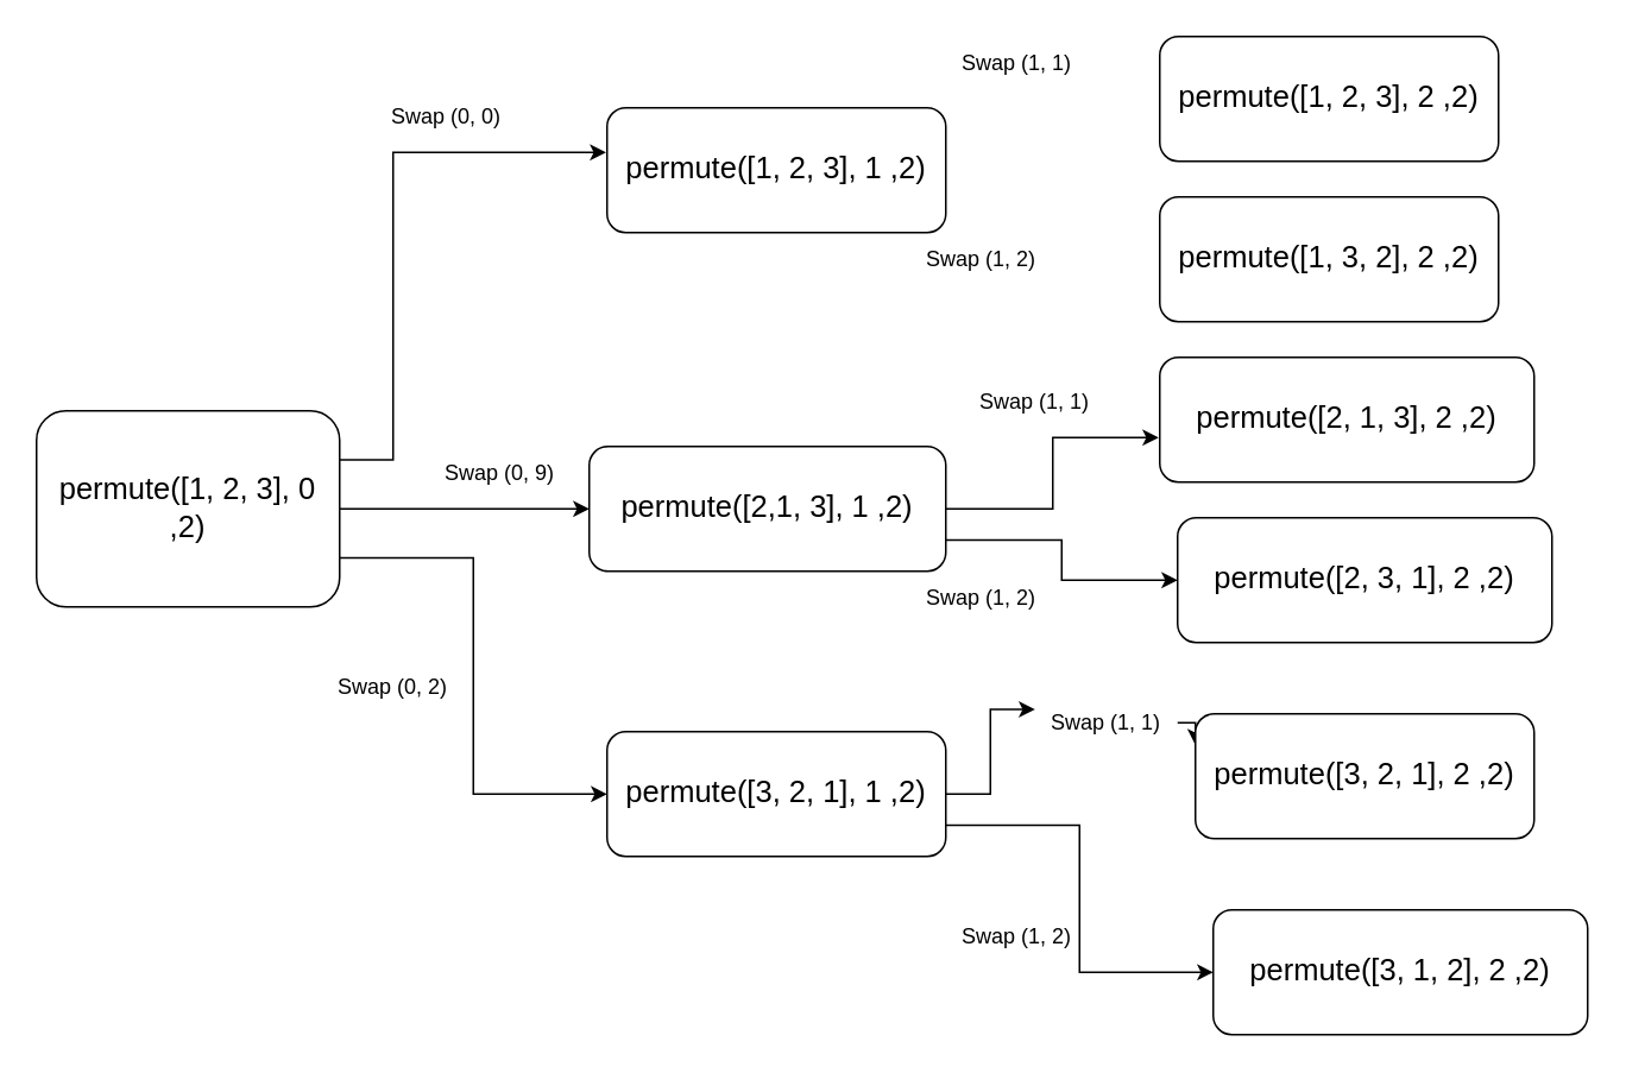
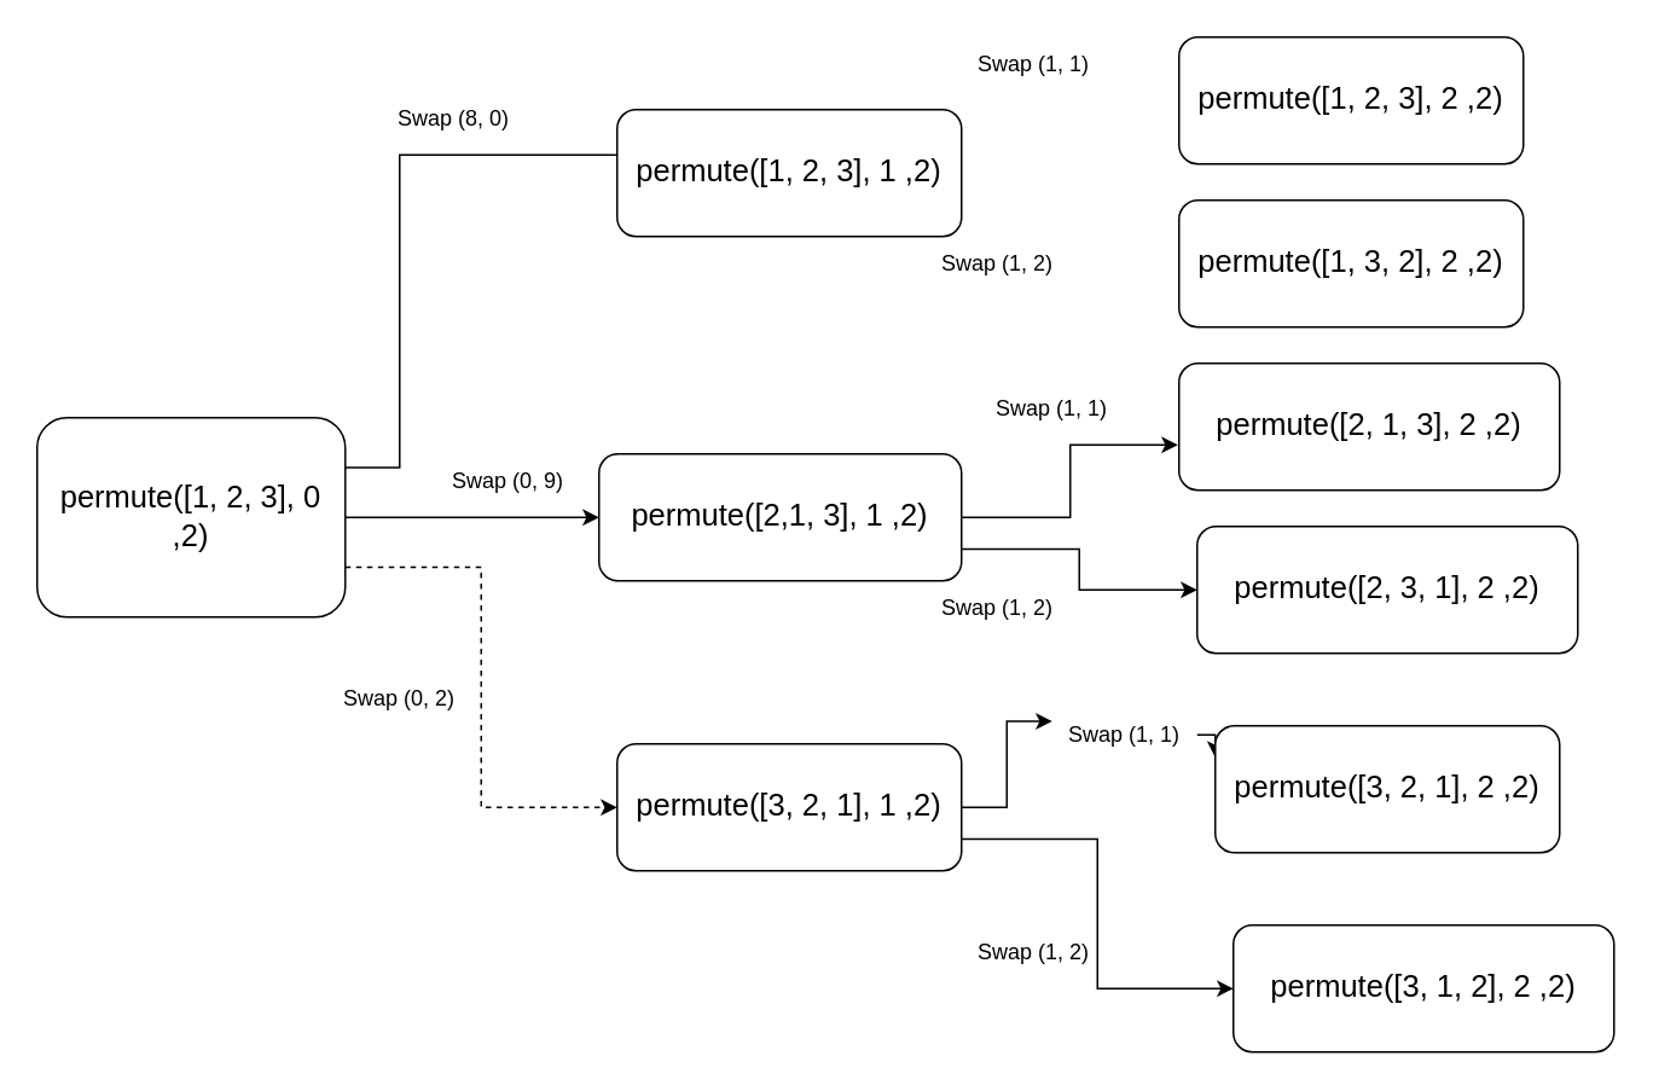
- <mxCell id="23" value="Swap (0, 0)" style="text;strokeColor=none;align=center;fillColor=none;html=1;verticalAlign=middle;whiteSpace=wrap;rounded=0;" vertex="1" parent="1"><mxGeometry x="210" y="50" width="80" height="30" as="geometry" /></mxCell>
+ <mxCell id="23" value="Swap (8, 0)" style="text;strokeColor=none;align=center;fillColor=none;html=1;verticalAlign=middle;whiteSpace=wrap;rounded=0;" vertex="1" parent="1"><mxGeometry x="210" y="50" width="80" height="30" as="geometry" /></mxCell>
- <mxCell id="17" style="edgeStyle=orthogonalEdgeStyle;rounded=0;orthogonalLoop=1;jettySize=auto;html=1;entryX=-0.003;entryY=0.357;entryDx=0;entryDy=0;entryPerimeter=0;exitX=1;exitY=0.25;exitDx=0;exitDy=0;" edge="1" parent="1" source="4" target="5"><mxGeometry relative="1" as="geometry"><Array as="points"><mxPoint x="220" y="258" /><mxPoint x="220" y="85" /></Array></mxGeometry></mxCell>
+ <mxCell id="17" style="edgeStyle=orthogonalEdgeStyle;rounded=0;orthogonalLoop=1;jettySize=auto;html=1;entryX=-0.003;entryY=0.357;entryDx=0;entryDy=0;entryPerimeter=0;exitX=1;exitY=0.25;exitDx=0;exitDy=0;endArrow=none;" edge="1" parent="1" source="4" target="5"><mxGeometry relative="1" as="geometry"><Array as="points"><mxPoint x="220" y="258" /><mxPoint x="220" y="85" /></Array></mxGeometry></mxCell>
- <mxCell id="3" style="edgeStyle=orthogonalEdgeStyle;rounded=0;orthogonalLoop=1;jettySize=auto;html=1;exitX=1;exitY=0.75;exitDx=0;exitDy=0;entryX=0;entryY=0.5;entryDx=0;entryDy=0;" edge="1" parent="1" source="4" target="10"><mxGeometry relative="1" as="geometry" /></mxCell>
+ <mxCell id="3" style="edgeStyle=orthogonalEdgeStyle;rounded=0;orthogonalLoop=1;jettySize=auto;html=1;exitX=1;exitY=0.75;exitDx=0;exitDy=0;entryX=0;entryY=0.5;entryDx=0;entryDy=0;dashed=1;" edge="1" parent="1" source="4" target="10"><mxGeometry relative="1" as="geometry" /></mxCell>
